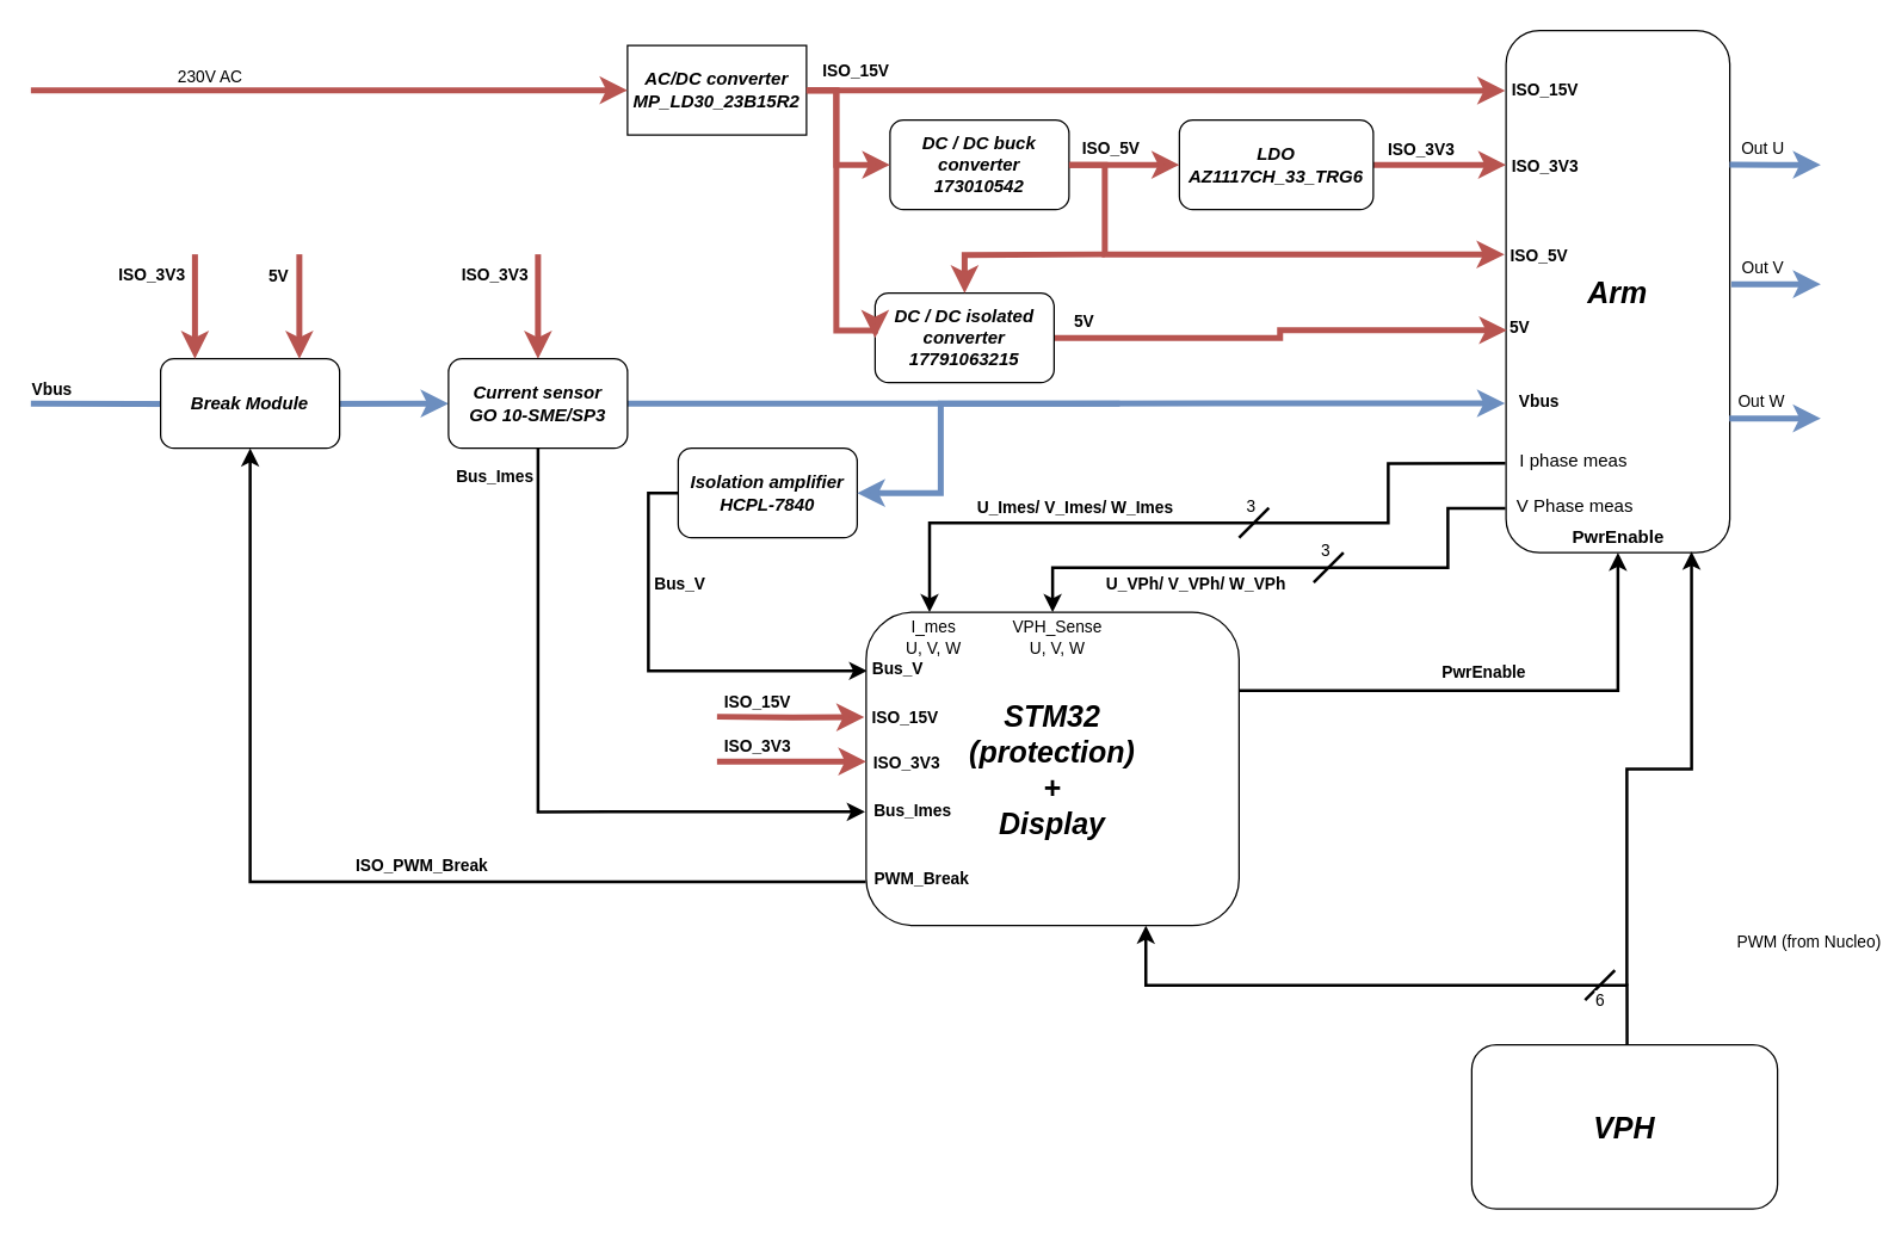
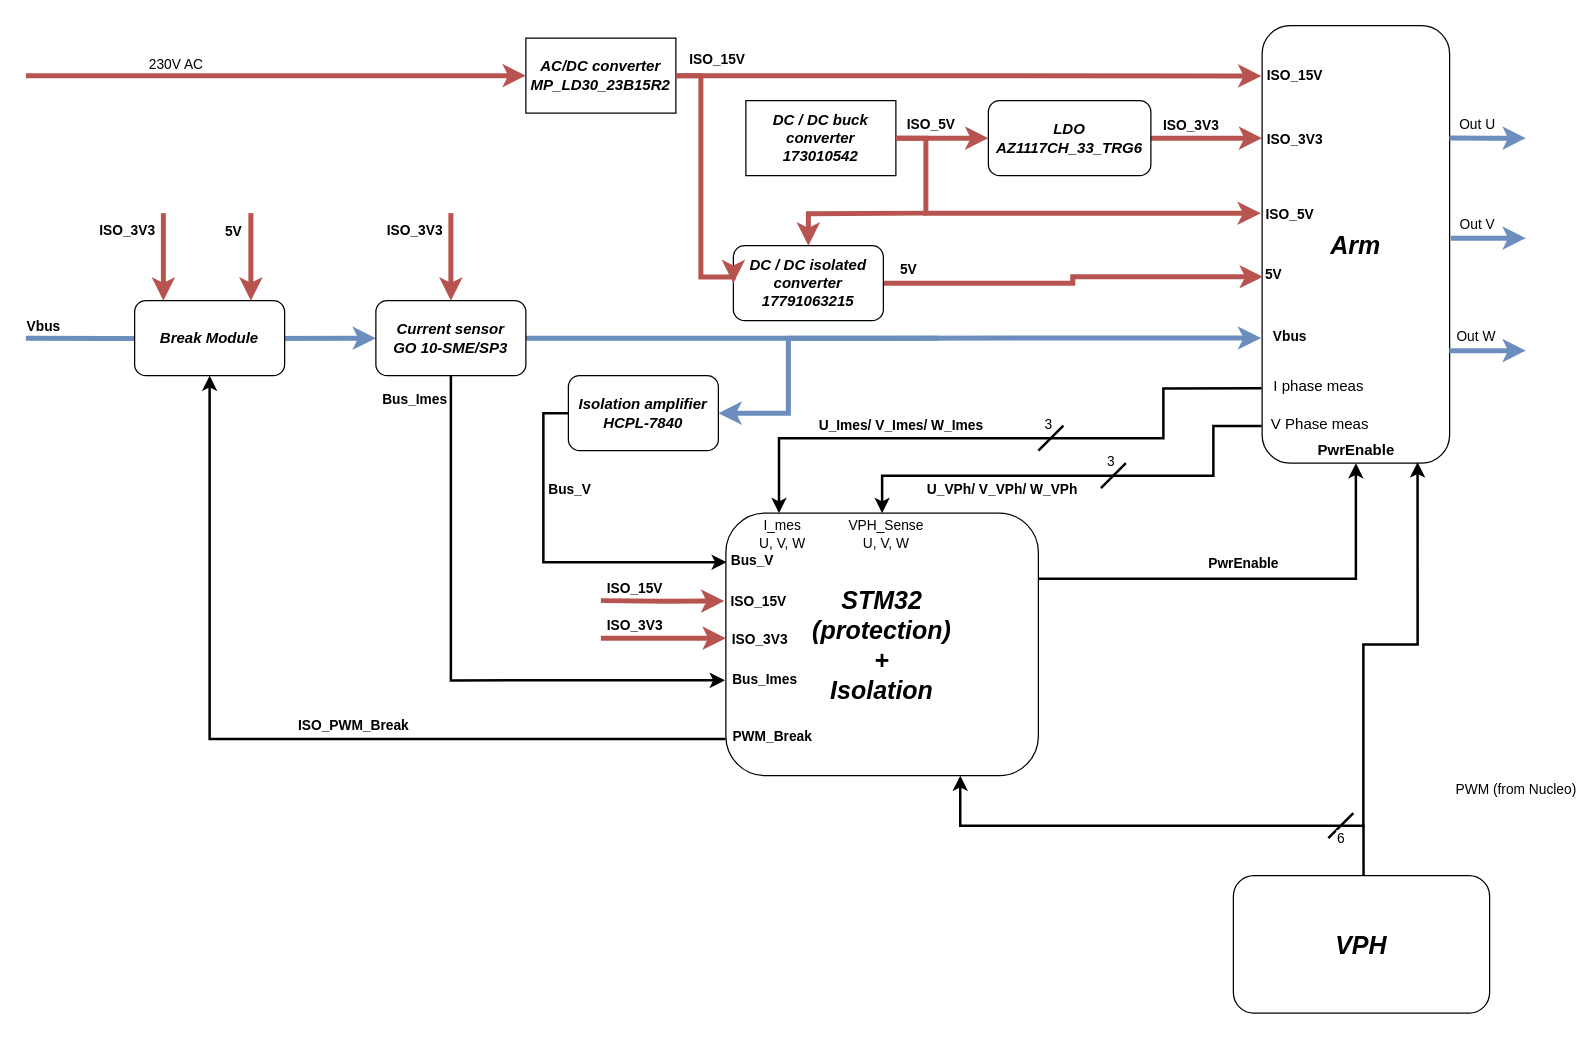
- <mxCell id="20" value="" style="endArrow=classic;html=1;rounded=0;entryX=0;entryY=0.5;entryDx=0;entryDy=0;exitX=1;exitY=0.5;exitDx=0;exitDy=0;edgeStyle=orthogonalEdgeStyle;strokeWidth=4;fillColor=#f8cecc;strokeColor=#b85450;" parent="1" source="10" target="19" edge="1"><mxGeometry width="50" height="50" relative="1" as="geometry"><mxPoint x="810" y="200" as="sourcePoint" /><mxPoint x="860" y="150" as="targetPoint" /><Array as="points"><mxPoint x="560" y="60" /><mxPoint x="560" y="110" /></Array></mxGeometry></mxCell>
- <mxCell id="19" value="&lt;div&gt;DC / DC buck converter&lt;/div&gt;&lt;div&gt;173010542&lt;br&gt;&lt;/div&gt;" style="rounded=1;whiteSpace=wrap;html=1;fontStyle=3" parent="1" vertex="1"><mxGeometry x="596" y="80" width="120" height="60" as="geometry" /></mxCell>
+ <mxCell id="19" value="&lt;div&gt;DC / DC buck converter&lt;/div&gt;&lt;div&gt;173010542&lt;br&gt;&lt;/div&gt;" style="whiteSpace=wrap;html=1;fontStyle=3;rounded=0;" parent="1" vertex="1"><mxGeometry x="596" y="80" width="120" height="60" as="geometry" /></mxCell>
- <mxCell id="44" value="&lt;div&gt;&lt;i&gt;&lt;font style=&quot;font-size: 20px;&quot;&gt;&lt;b&gt;STM32&lt;/b&gt;&lt;/font&gt;&lt;/i&gt;&lt;/div&gt;&lt;div&gt;&lt;i&gt;&lt;font style=&quot;font-size: 20px;&quot;&gt;&lt;b&gt;(protection)&lt;/b&gt;&lt;/font&gt;&lt;/i&gt;&lt;/div&gt;&lt;div&gt;&lt;i&gt;&lt;font style=&quot;font-size: 20px;&quot;&gt;&lt;b&gt;+&lt;/b&gt;&lt;/font&gt;&lt;/i&gt;&lt;/div&gt;&lt;div&gt;&lt;i&gt;&lt;font style=&quot;font-size: 20px;&quot;&gt;&lt;b&gt;Display&lt;br&gt;&lt;/b&gt;&lt;/font&gt;&lt;/i&gt;&lt;/div&gt;" style="rounded=1;whiteSpace=wrap;html=1;" parent="1" vertex="1"><mxGeometry y="410" width="250" height="210" as="geometry" x="580" /></mxCell>
+ <mxCell id="44" value="&lt;div&gt;&lt;i&gt;&lt;font style=&quot;font-size: 20px;&quot;&gt;&lt;b&gt;STM32&lt;/b&gt;&lt;/font&gt;&lt;/i&gt;&lt;/div&gt;&lt;div&gt;&lt;i&gt;&lt;font style=&quot;font-size: 20px;&quot;&gt;&lt;b&gt;(protection)&lt;/b&gt;&lt;/font&gt;&lt;/i&gt;&lt;/div&gt;&lt;div&gt;&lt;i&gt;&lt;font style=&quot;font-size: 20px;&quot;&gt;&lt;b&gt;+&lt;/b&gt;&lt;/font&gt;&lt;/i&gt;&lt;/div&gt;&lt;div&gt;&lt;i&gt;&lt;font style=&quot;font-size: 20px;&quot;&gt;&lt;b&gt;Isolation&lt;br&gt;&lt;/b&gt;&lt;/font&gt;&lt;/i&gt;&lt;/div&gt;" style="rounded=1;whiteSpace=wrap;html=1;" parent="1" vertex="1"><mxGeometry y="410" width="250" height="210" as="geometry" x="580" /></mxCell>
